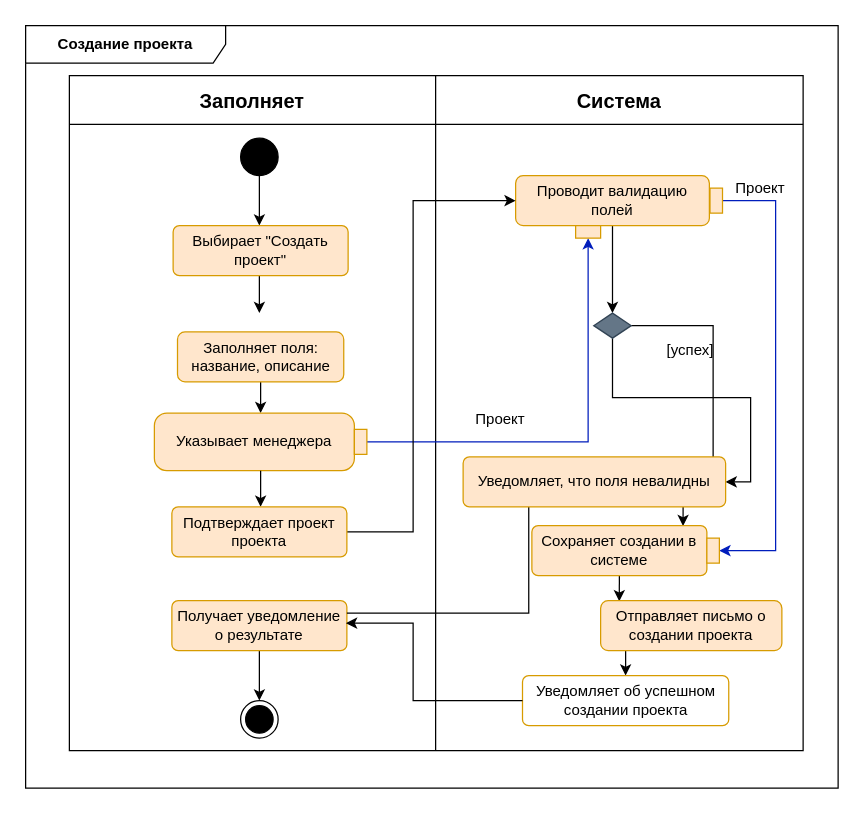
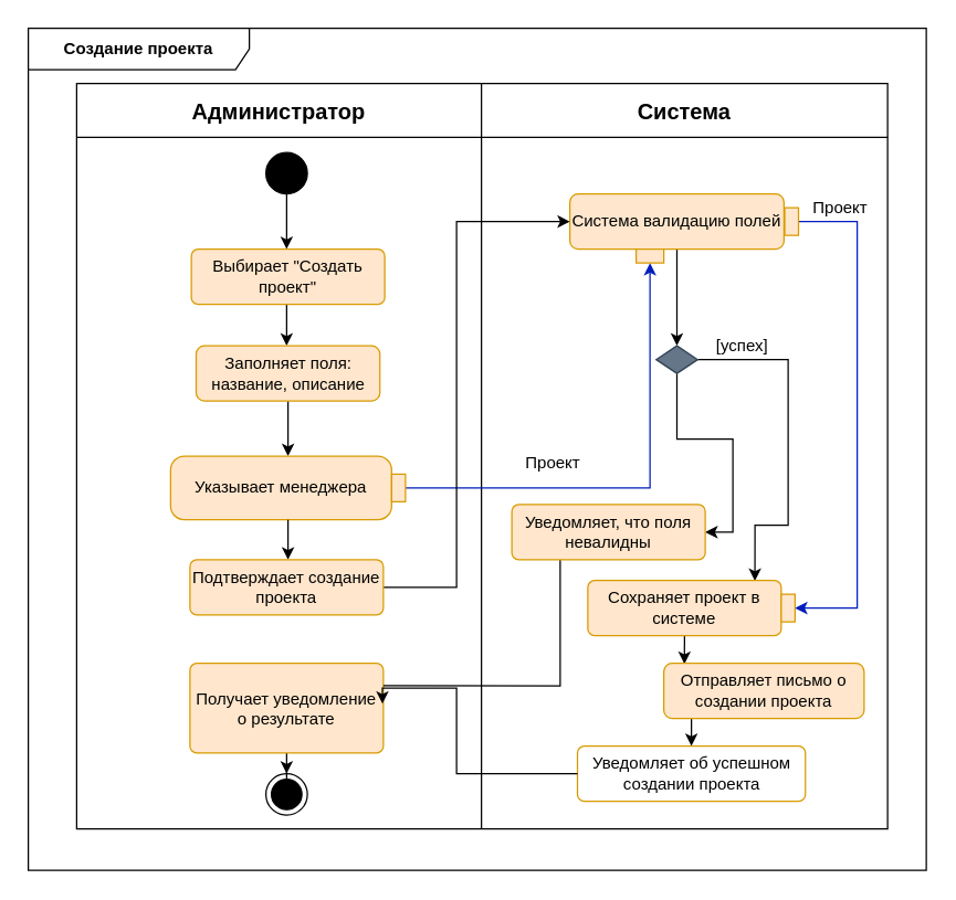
- <mxCell id="5" value="&lt;b&gt;Заполняет&lt;/b&gt;" style="shape=partialRectangle;html=1;whiteSpace=wrap;connectable=0;strokeColor=inherit;overflow=hidden;fillColor=none;top=0;left=0;bottom=0;right=0;pointerEvents=1;fontSize=16;" parent="4" vertex="1"><mxGeometry width="293" height="39" as="geometry"><mxRectangle width="293" height="39" as="alternateBounds" /></mxGeometry></mxCell>
+ <mxCell id="5" value="&lt;b&gt;Администратор&lt;/b&gt;" style="shape=partialRectangle;html=1;whiteSpace=wrap;connectable=0;strokeColor=inherit;overflow=hidden;fillColor=none;top=0;left=0;bottom=0;right=0;pointerEvents=1;fontSize=16;" parent="4" vertex="1"><mxGeometry width="293" height="39" as="geometry"><mxRectangle width="293" height="39" as="alternateBounds" /></mxGeometry></mxCell>
- <mxCell id="16" value="Проводит валидацию полей " style="rounded=1;whiteSpace=wrap;html=1;fillColor=#ffe6cc;strokeColor=#d79b00;" parent="2" vertex="1"><mxGeometry x="392" y="120" width="155" height="40" as="geometry" /></mxCell>
+ <mxCell id="16" value="Система валидацию полей " style="rounded=1;whiteSpace=wrap;html=1;fillColor=#ffe6cc;strokeColor=#d79b00;" parent="2" vertex="1"><mxGeometry x="392" y="120" width="155" height="40" as="geometry" /></mxCell>
- <mxCell id="20" value="[успех]" style="text;html=1;strokeColor=none;fillColor=none;align=center;verticalAlign=middle;whiteSpace=wrap;rounded=0;" parent="2" vertex="1"><mxGeometry x="502" y="245" width="60" height="30" as="geometry" /></mxCell>
+ <mxCell id="20" value="[успех]" style="text;html=1;strokeColor=none;fillColor=none;align=center;verticalAlign=middle;whiteSpace=wrap;rounded=0;" parent="2" vertex="1"><mxGeometry x="487" y="215" width="60" height="30" as="geometry" /></mxCell>
- <mxCell id="43" value="Заполняет поля: название, описание" style="rounded=1;whiteSpace=wrap;html=1;fillColor=#ffe6cc;strokeColor=#d79b00;" parent="2" vertex="1"><mxGeometry x="121.5" y="245" width="133" height="40" as="geometry" /></mxCell>
+ <mxCell id="43" value="Заполняет поля: название, описание" style="rounded=1;whiteSpace=wrap;html=1;fillColor=#ffe6cc;strokeColor=#d79b00;" parent="2" vertex="1"><mxGeometry x="121.5" y="230" width="133" height="40" as="geometry" /></mxCell>
- <mxCell id="38" value="Уведомляет, что поля невалидны" style="html=1;align=center;verticalAlign=middle;rounded=1;absoluteArcSize=1;arcSize=10;dashed=0;whiteSpace=wrap;fillColor=#ffe6cc;strokeColor=#d79b00;" parent="2" vertex="1"><mxGeometry x="350" y="345" width="210" height="40" as="geometry" /></mxCell>
+ <mxCell id="38" value="Уведомляет, что поля невалидны" style="html=1;align=center;verticalAlign=middle;rounded=1;absoluteArcSize=1;arcSize=10;dashed=0;whiteSpace=wrap;fillColor=#ffe6cc;strokeColor=#d79b00;" parent="2" vertex="1"><mxGeometry x="350" y="345" width="140" height="40" as="geometry" /></mxCell>
- <mxCell id="35" value="Подтверждает проект проекта" style="html=1;align=center;verticalAlign=middle;rounded=1;absoluteArcSize=1;arcSize=10;dashed=0;whiteSpace=wrap;fillColor=#ffe6cc;strokeColor=#d79b00;" parent="2" vertex="1"><mxGeometry x="117" y="385" width="140" height="40" as="geometry" /></mxCell>
+ <mxCell id="35" value="Подтверждает создание проекта" style="html=1;align=center;verticalAlign=middle;rounded=1;absoluteArcSize=1;arcSize=10;dashed=0;whiteSpace=wrap;fillColor=#ffe6cc;strokeColor=#d79b00;" parent="2" vertex="1"><mxGeometry x="117" y="385" width="140" height="40" as="geometry" /></mxCell>
- <mxCell id="39" value="Сохраняет создании в системе" style="html=1;align=center;verticalAlign=middle;rounded=1;absoluteArcSize=1;arcSize=10;dashed=0;whiteSpace=wrap;fillColor=#ffe6cc;strokeColor=#d79b00;" parent="2" vertex="1"><mxGeometry x="405" y="400" width="140" height="40" as="geometry" /></mxCell>
+ <mxCell id="39" value="Сохраняет проект в системе" style="html=1;align=center;verticalAlign=middle;rounded=1;absoluteArcSize=1;arcSize=10;dashed=0;whiteSpace=wrap;fillColor=#ffe6cc;strokeColor=#d79b00;" parent="2" vertex="1"><mxGeometry x="405" y="400" width="140" height="40" as="geometry" /></mxCell>
- <mxCell id="36" value="Получает уведомление о результате" style="html=1;align=center;verticalAlign=middle;rounded=1;absoluteArcSize=1;arcSize=10;dashed=0;whiteSpace=wrap;fillColor=#ffe6cc;strokeColor=#d79b00;" parent="2" vertex="1"><mxGeometry x="117" y="460" width="140" height="40" as="geometry" /></mxCell>
+ <mxCell id="36" value="Получает уведомление о результате" style="html=1;align=center;verticalAlign=middle;rounded=1;absoluteArcSize=1;arcSize=10;dashed=0;whiteSpace=wrap;fillColor=#ffe6cc;strokeColor=#d79b00;" parent="2" vertex="1"><mxGeometry x="117" y="460" width="140" height="65" as="geometry" /></mxCell>
